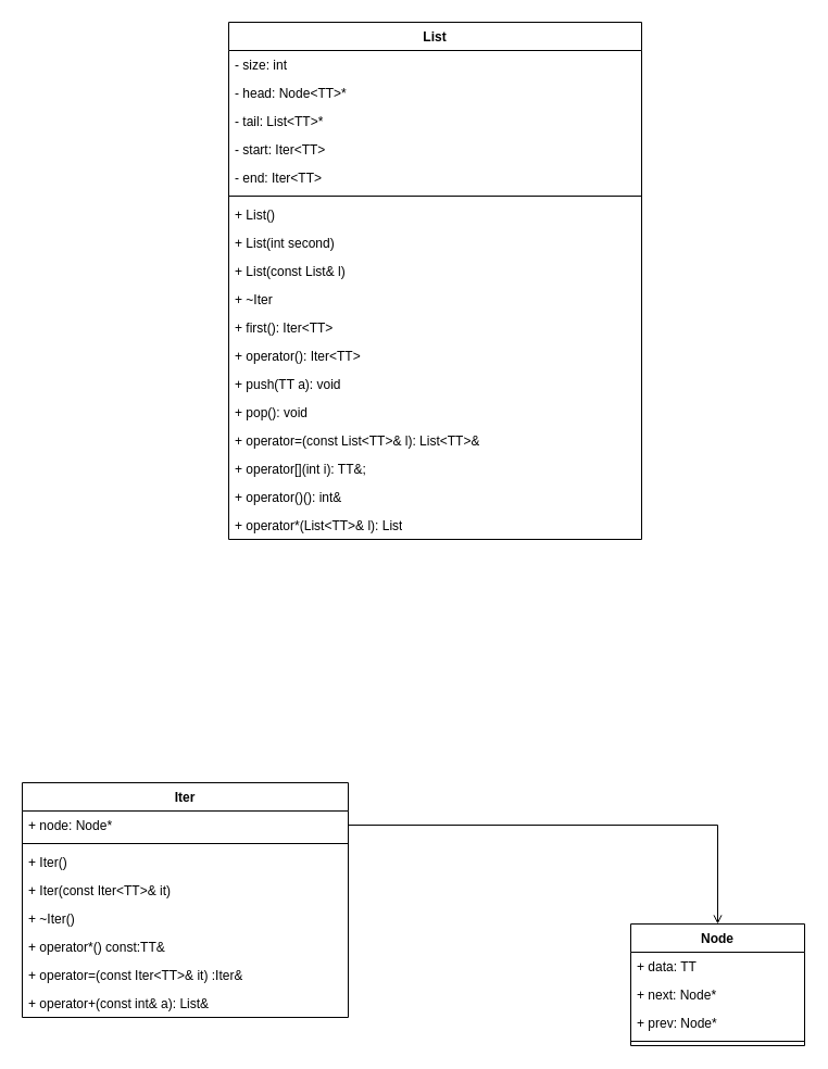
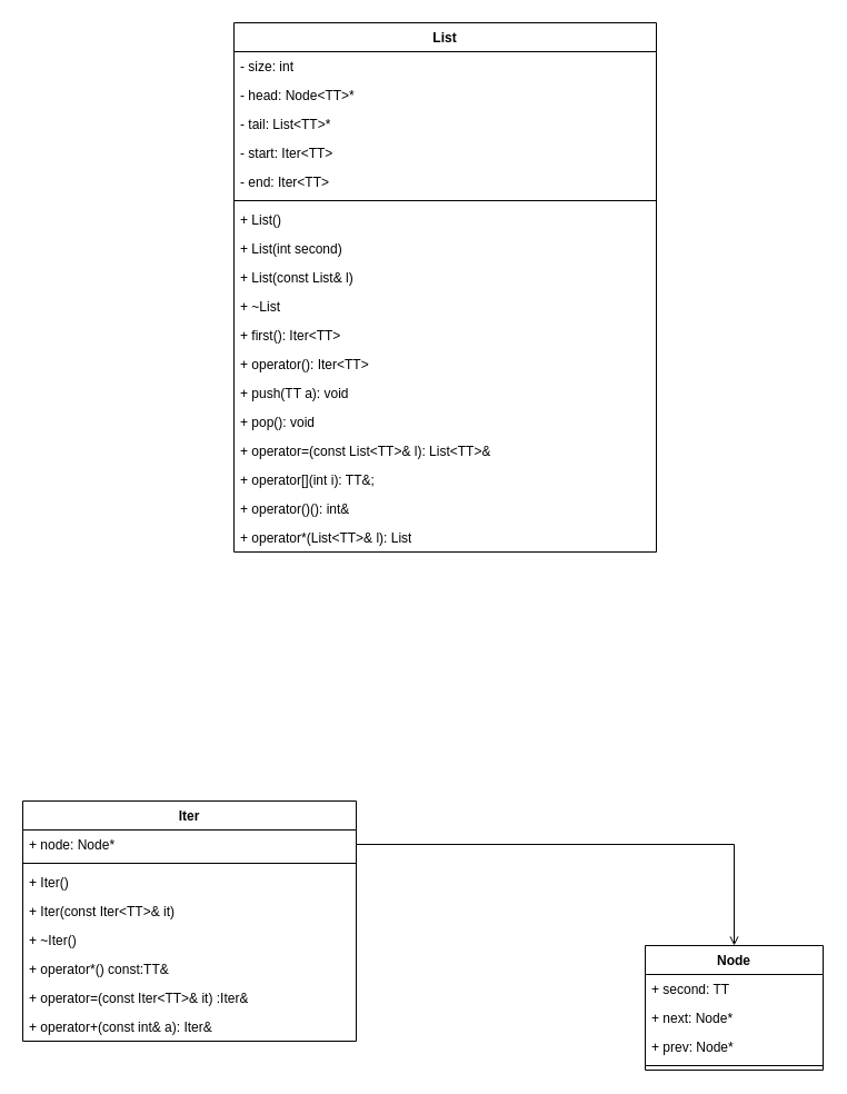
- <mxCell id="27" value="+ ~Iter" style="text;strokeColor=none;fillColor=none;align=left;verticalAlign=top;spacingLeft=4;spacingRight=4;overflow=hidden;rotatable=0;points=[[0,0.5],[1,0.5]];portConstraint=eastwest;whiteSpace=wrap;html=1;" vertex="1" parent="17"><mxGeometry y="242" width="380" height="26" as="geometry" /></mxCell>
+ <mxCell id="27" value="+ ~List" style="text;strokeColor=none;fillColor=none;align=left;verticalAlign=top;spacingLeft=4;spacingRight=4;overflow=hidden;rotatable=0;points=[[0,0.5],[1,0.5]];portConstraint=eastwest;whiteSpace=wrap;html=1;" vertex="1" parent="17"><mxGeometry y="242" width="380" height="26" as="geometry" /></mxCell>
- <mxCell id="3" value="+ data: TT" style="text;strokeColor=none;fillColor=none;align=left;verticalAlign=top;spacingLeft=4;spacingRight=4;overflow=hidden;rotatable=0;points=[[0,0.5],[1,0.5]];portConstraint=eastwest;whiteSpace=wrap;html=1;" vertex="1" parent="2"><mxGeometry y="26" width="160" height="26" as="geometry" /></mxCell>
+ <mxCell id="3" value="+ second: TT" style="text;strokeColor=none;fillColor=none;align=left;verticalAlign=top;spacingLeft=4;spacingRight=4;overflow=hidden;rotatable=0;points=[[0,0.5],[1,0.5]];portConstraint=eastwest;whiteSpace=wrap;html=1;" vertex="1" parent="2"><mxGeometry y="26" width="160" height="26" as="geometry" /></mxCell>
- <mxCell id="15" value="+ operator+(const int&amp;amp; a): List&amp;amp;" style="text;strokeColor=none;fillColor=none;align=left;verticalAlign=top;spacingLeft=4;spacingRight=4;overflow=hidden;rotatable=0;points=[[0,0.5],[1,0.5]];portConstraint=eastwest;whiteSpace=wrap;html=1;" vertex="1" parent="7"><mxGeometry y="190" width="300" height="26" as="geometry" /></mxCell>
+ <mxCell id="15" value="+ operator+(const int&amp;amp; a): Iter&amp;amp;" style="text;strokeColor=none;fillColor=none;align=left;verticalAlign=top;spacingLeft=4;spacingRight=4;overflow=hidden;rotatable=0;points=[[0,0.5],[1,0.5]];portConstraint=eastwest;whiteSpace=wrap;html=1;" vertex="1" parent="7"><mxGeometry y="190" width="300" height="26" as="geometry" /></mxCell>
